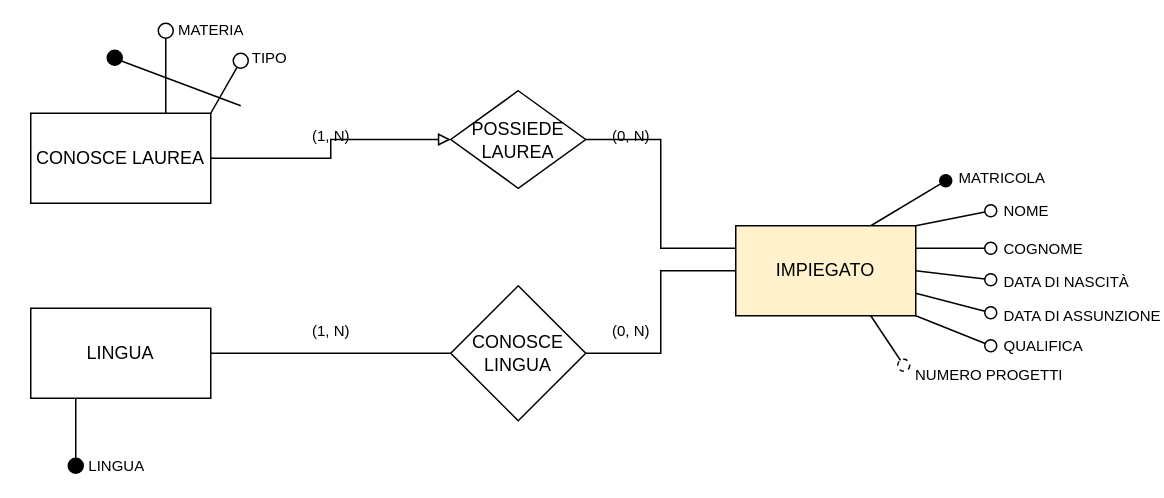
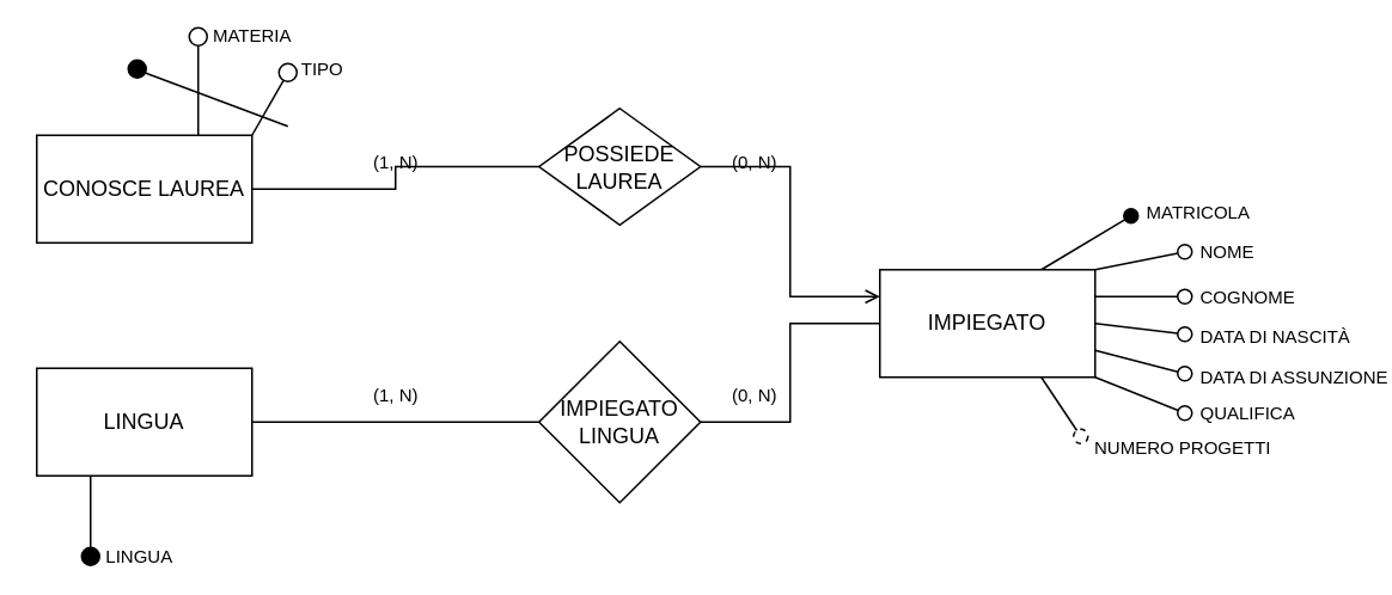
- <mxCell id="15" style="edgeStyle=orthogonalEdgeStyle;rounded=0;orthogonalLoop=1;jettySize=auto;html=1;exitX=1;exitY=0.5;exitDx=0;exitDy=0;entryX=0;entryY=0.5;entryDx=0;entryDy=0;fontSize=10;endArrow=block;endFill=0;" parent="1" source="18" target="12" edge="1"><mxGeometry relative="1" as="geometry" /></mxCell>
+ <mxCell id="15" style="edgeStyle=orthogonalEdgeStyle;rounded=0;orthogonalLoop=1;jettySize=auto;html=1;exitX=1;exitY=0.5;exitDx=0;exitDy=0;entryX=0;entryY=0.5;entryDx=0;entryDy=0;fontSize=10;endArrow=none;endFill=0;" parent="1" source="18" target="12" edge="1"><mxGeometry relative="1" as="geometry" /></mxCell>
- <mxCell id="11" style="edgeStyle=orthogonalEdgeStyle;rounded=0;orthogonalLoop=1;jettySize=auto;html=1;exitX=1;exitY=0.5;exitDx=0;exitDy=0;entryX=0;entryY=0.25;entryDx=0;entryDy=0;fontSize=10;endArrow=none;endFill=0;" parent="1" source="12" target="9" edge="1"><mxGeometry relative="1" as="geometry" /></mxCell>
+ <mxCell id="11" style="edgeStyle=orthogonalEdgeStyle;rounded=0;orthogonalLoop=1;jettySize=auto;html=1;exitX=1;exitY=0.5;exitDx=0;exitDy=0;entryX=0;entryY=0.25;entryDx=0;entryDy=0;fontSize=10;endArrow=open;endFill=0;" parent="1" source="12" target="9" edge="1"><mxGeometry relative="1" as="geometry" /></mxCell>
- <mxCell id="9" value="IMPIEGATO" style="rounded=0;whiteSpace=wrap;html=1;fillColor=#fff2cc;" parent="1" vertex="1"><mxGeometry x="490" y="150" width="120" height="60" as="geometry" /></mxCell>
+ <mxCell id="9" value="IMPIEGATO" style="rounded=0;whiteSpace=wrap;html=1;" parent="1" vertex="1"><mxGeometry x="490" y="150" width="120" height="60" as="geometry" /></mxCell>
- <mxCell id="14" value="CONOSCE LINGUA" style="rhombus;whiteSpace=wrap;html=1;fontSize=12;" parent="1" vertex="1"><mxGeometry x="300" y="190" width="90" height="90" as="geometry" /></mxCell>
+ <mxCell id="14" value="IMPIEGATO LINGUA" style="rhombus;whiteSpace=wrap;html=1;fontSize=12;" parent="1" vertex="1"><mxGeometry x="300" y="190" width="90" height="90" as="geometry" /></mxCell>
